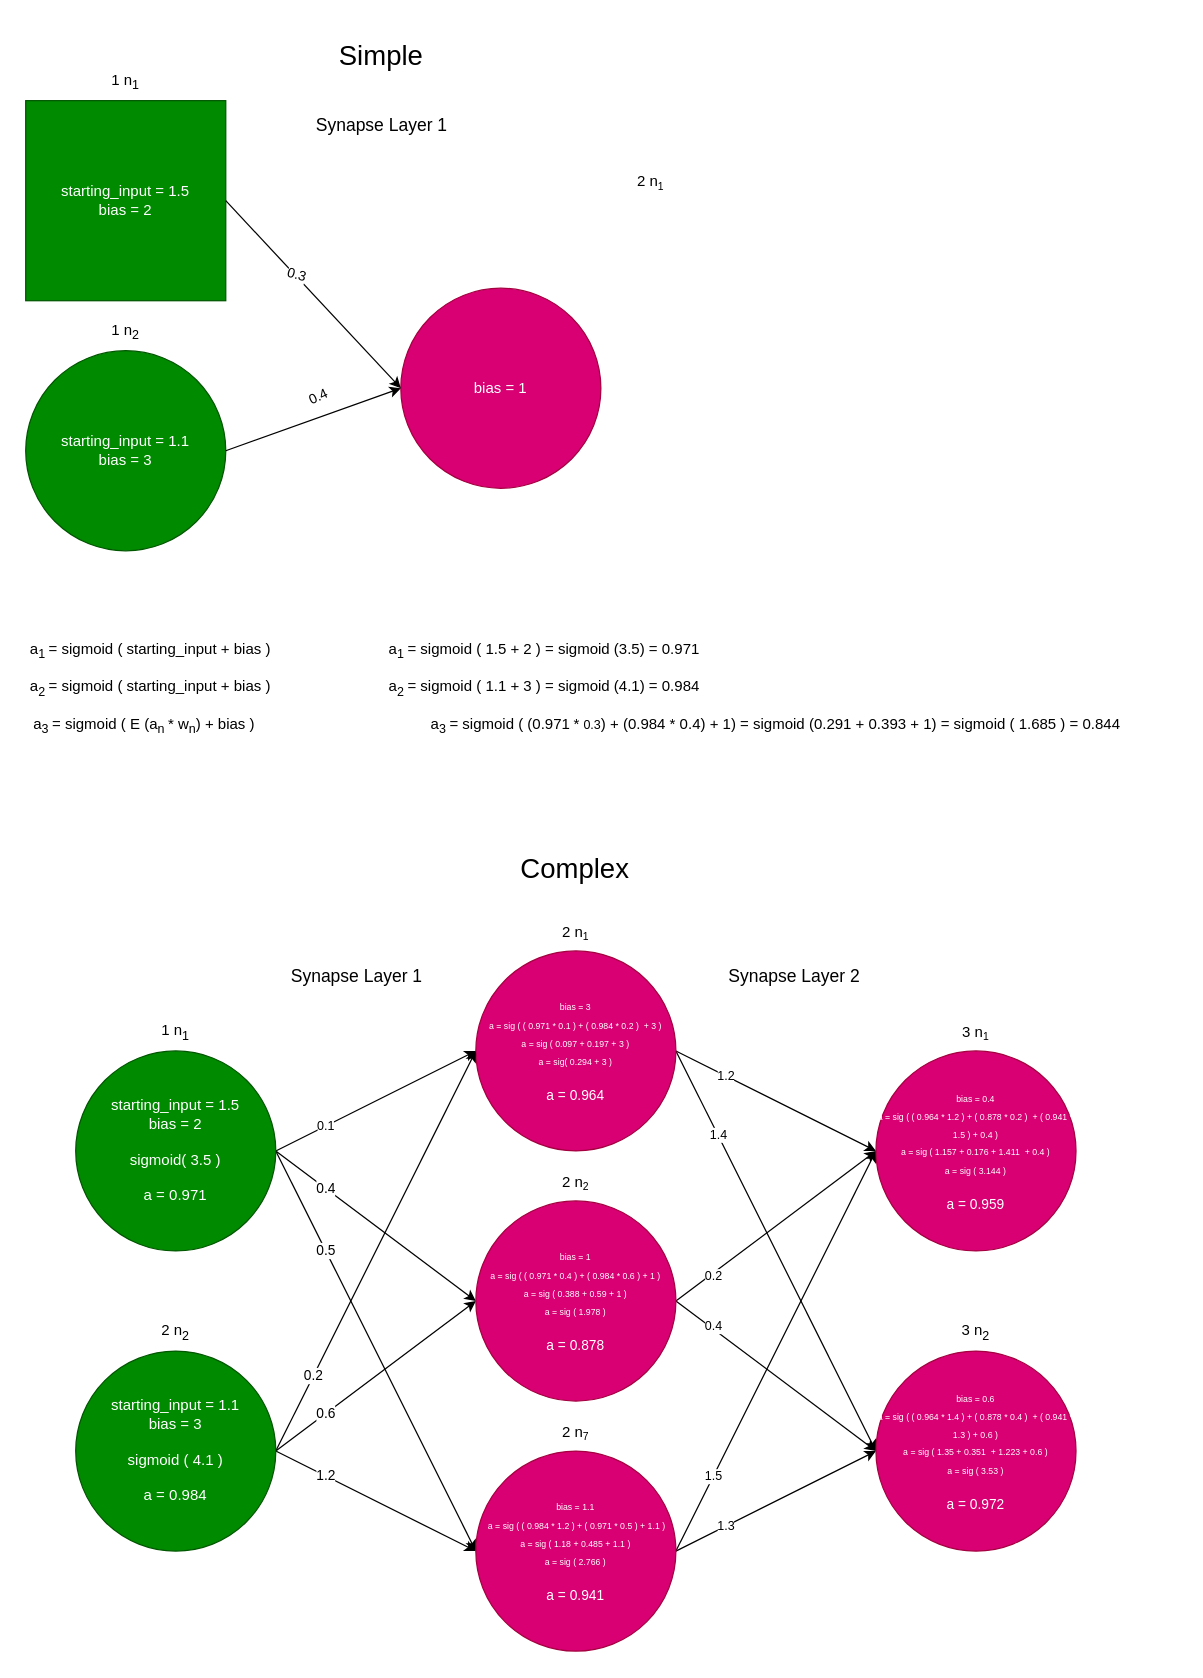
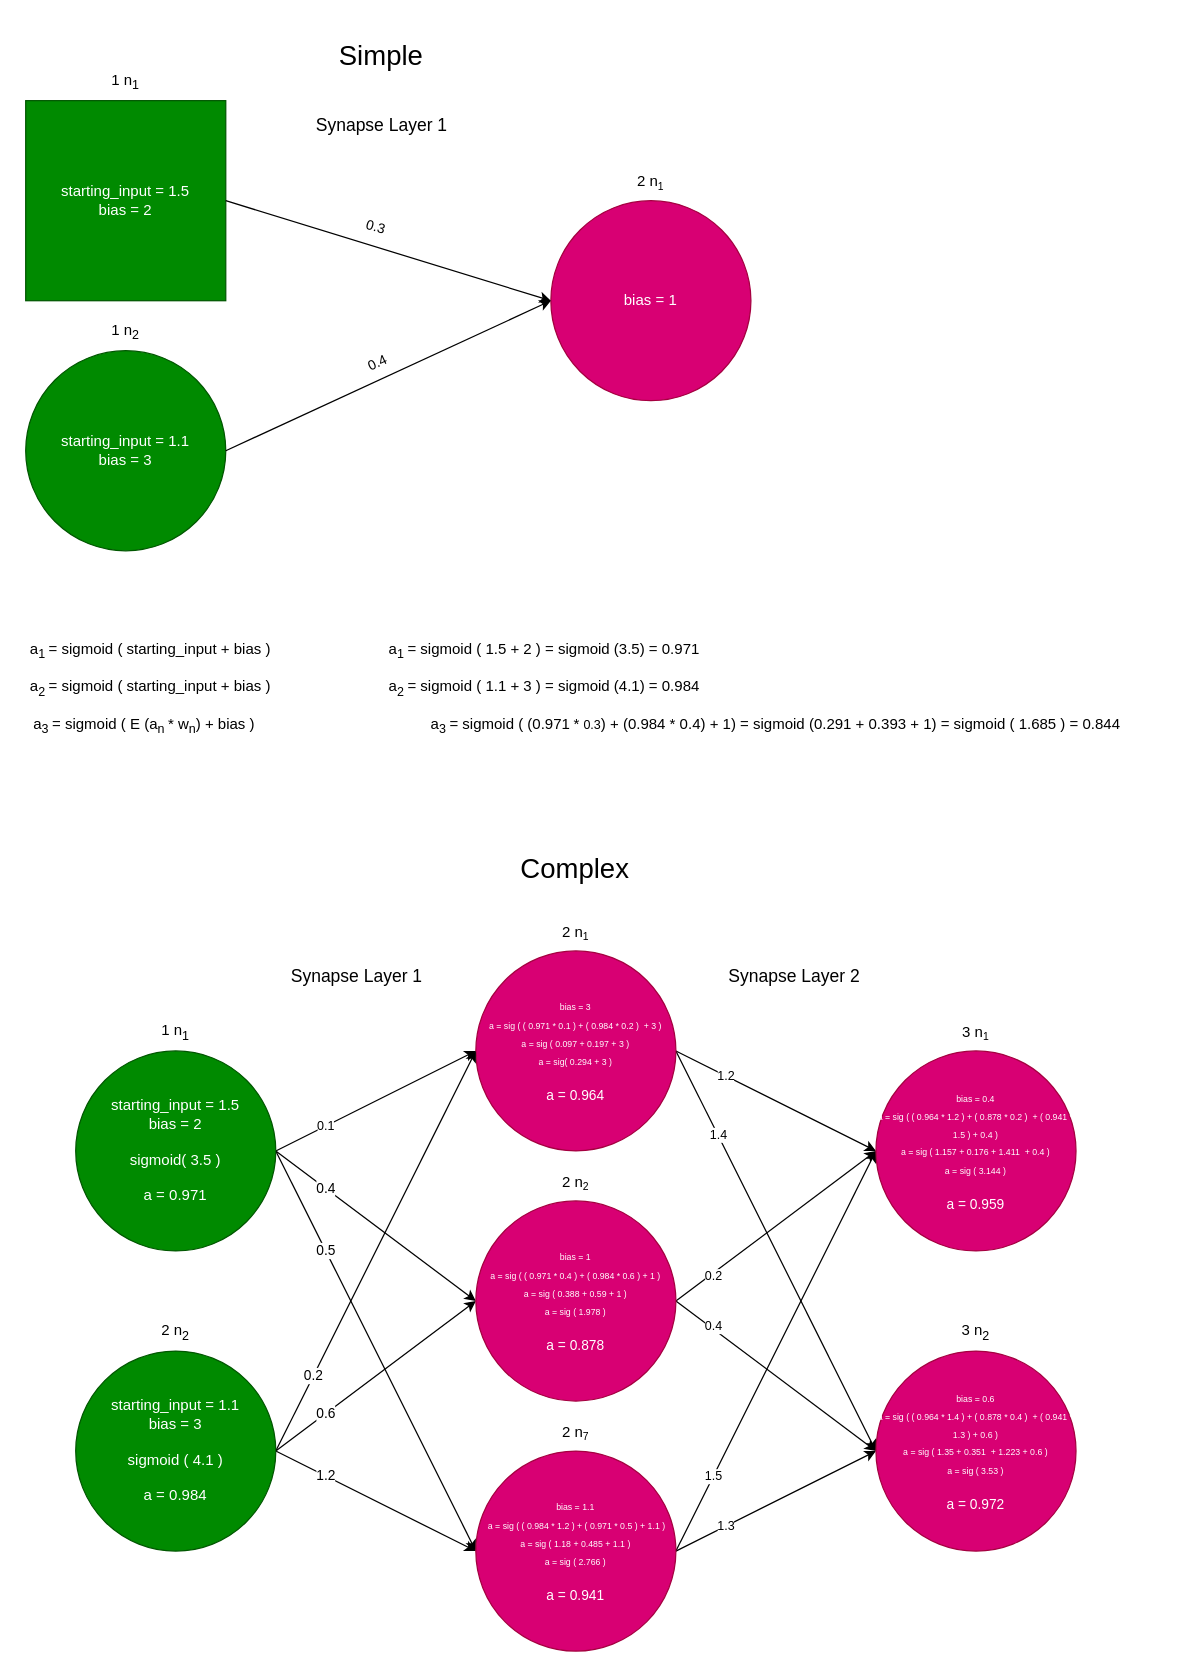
- <mxCell id="3" value="bias = 1" style="ellipse;whiteSpace=wrap;html=1;aspect=fixed;fillColor=#d80073;fontColor=#ffffff;strokeColor=#A50040;" parent="1" vertex="1"><mxGeometry x="320" y="230" width="160" height="160" as="geometry" /></mxCell>
+ <mxCell id="3" value="bias = 1" style="ellipse;whiteSpace=wrap;html=1;aspect=fixed;fillColor=#d80073;fontColor=#ffffff;strokeColor=#A50040;" parent="1" vertex="1"><mxGeometry x="440" y="160" width="160" height="160" as="geometry" /></mxCell>
